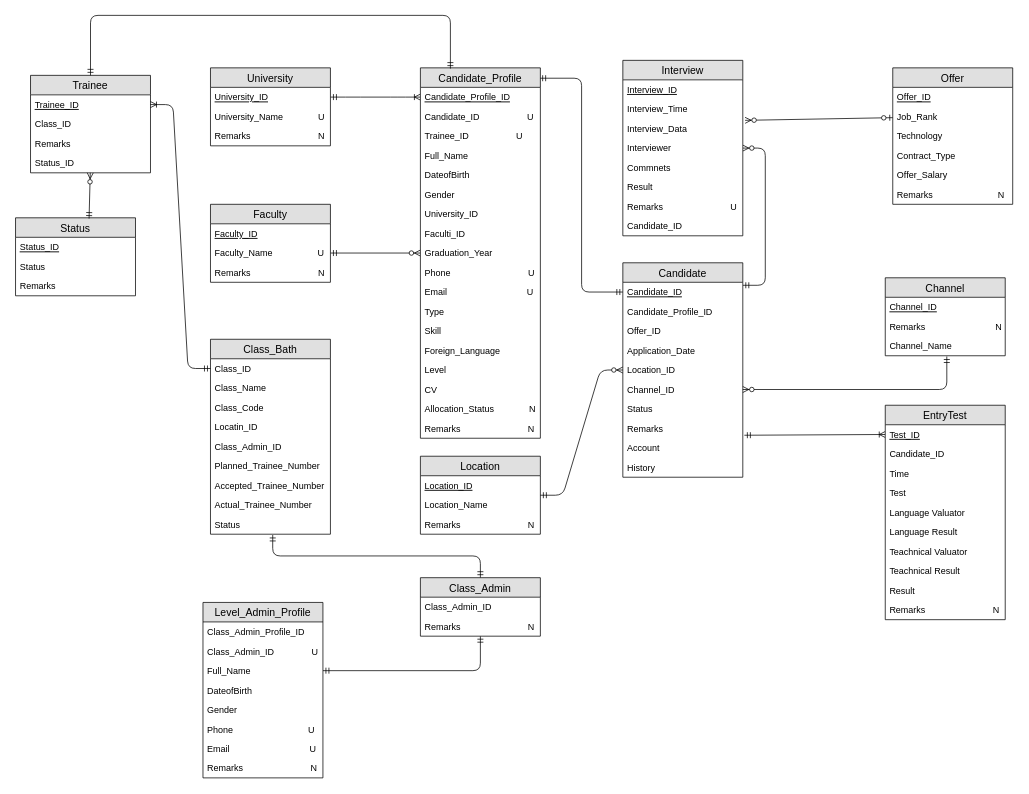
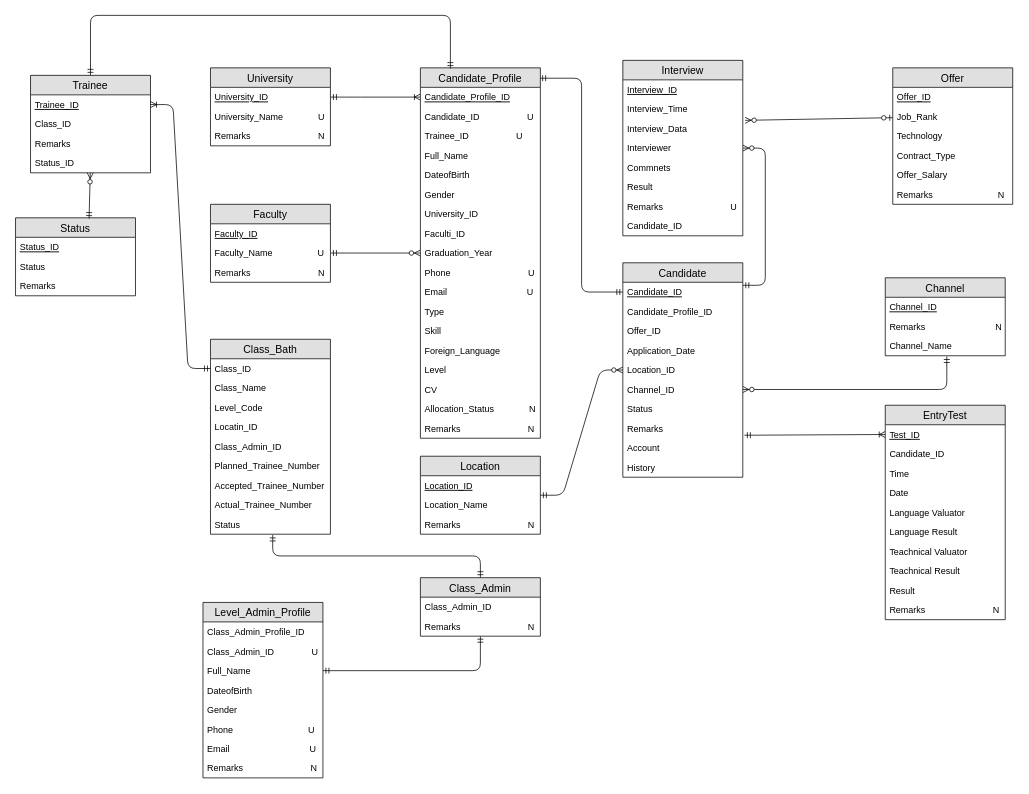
- <mxCell id="88" value="Class_Code" style="text;strokeColor=none;fillColor=none;spacingLeft=4;spacingRight=4;overflow=hidden;rotatable=0;points=[[0,0.5],[1,0.5]];portConstraint=eastwest;fontSize=12;" parent="85" vertex="1"><mxGeometry y="78" width="160" height="26" as="geometry" /></mxCell>
+ <mxCell id="88" value="Level_Code" style="text;strokeColor=none;fillColor=none;spacingLeft=4;spacingRight=4;overflow=hidden;rotatable=0;points=[[0,0.5],[1,0.5]];portConstraint=eastwest;fontSize=12;" parent="85" vertex="1"><mxGeometry y="78" width="160" height="26" as="geometry" /></mxCell>
- <mxCell id="78" value="Test" style="text;strokeColor=none;fillColor=none;spacingLeft=4;spacingRight=4;overflow=hidden;rotatable=0;points=[[0,0.5],[1,0.5]];portConstraint=eastwest;fontSize=12;" parent="74" vertex="1"><mxGeometry y="104" width="160" height="26" as="geometry" /></mxCell>
+ <mxCell id="78" value="Date" style="text;strokeColor=none;fillColor=none;spacingLeft=4;spacingRight=4;overflow=hidden;rotatable=0;points=[[0,0.5],[1,0.5]];portConstraint=eastwest;fontSize=12;" parent="74" vertex="1"><mxGeometry y="104" width="160" height="26" as="geometry" /></mxCell>
